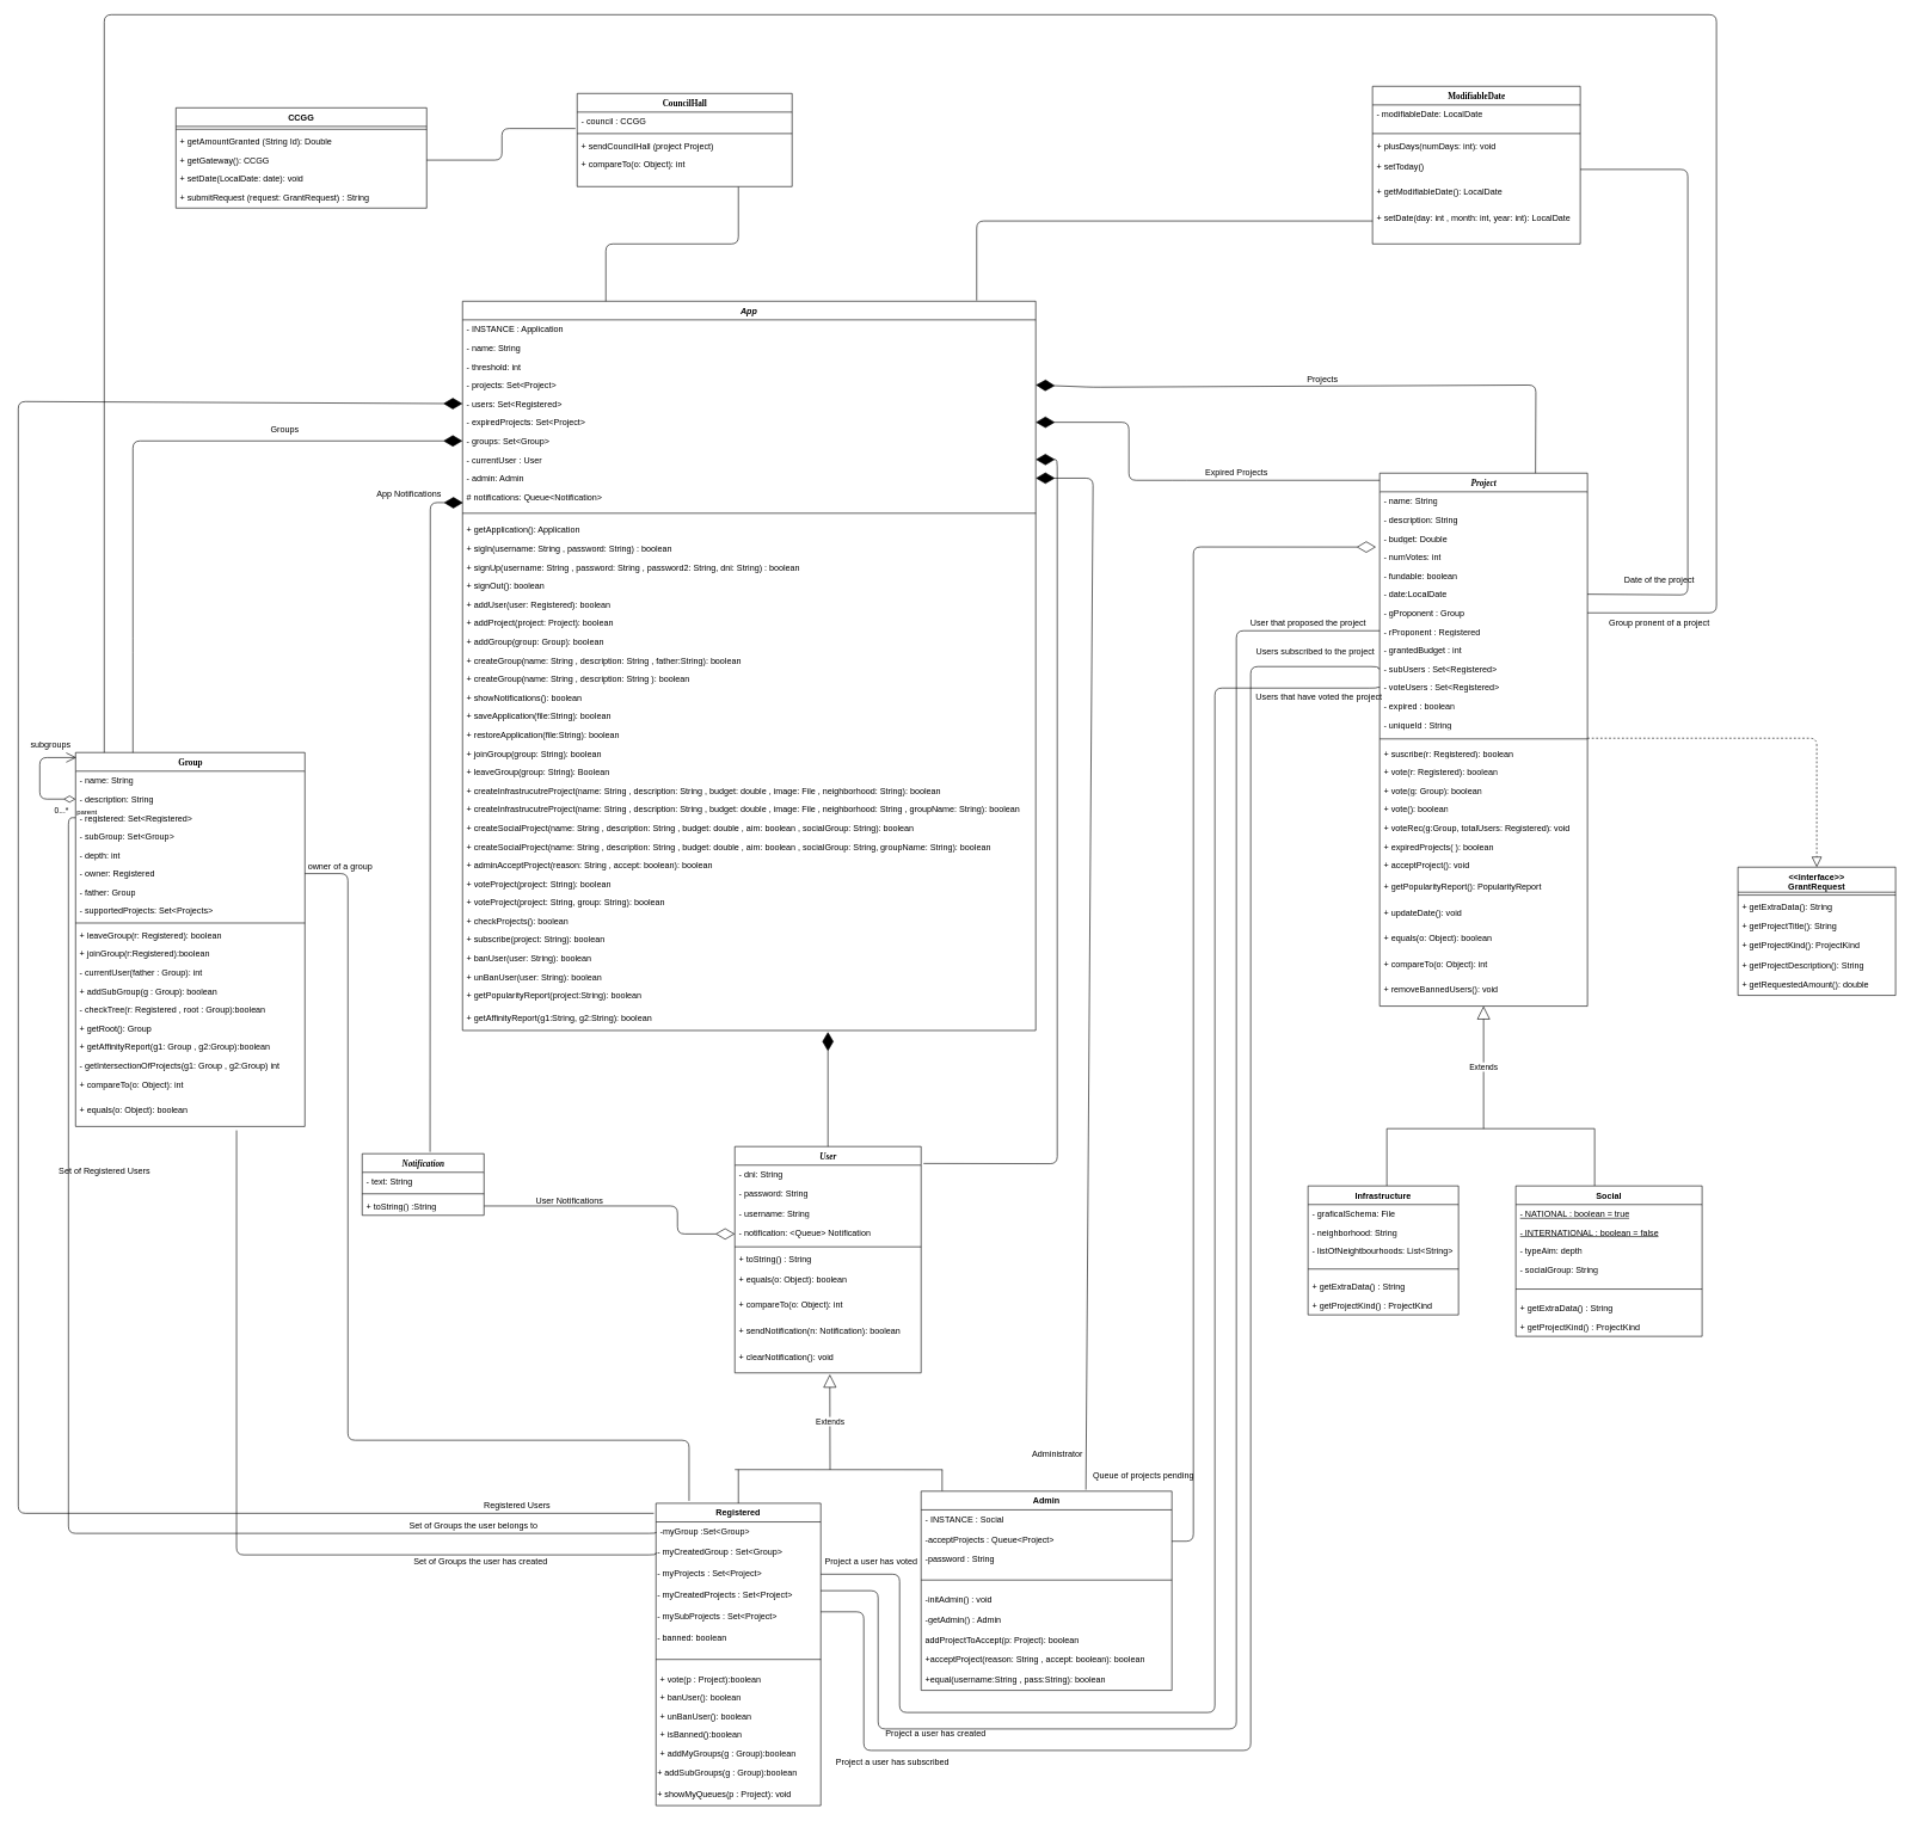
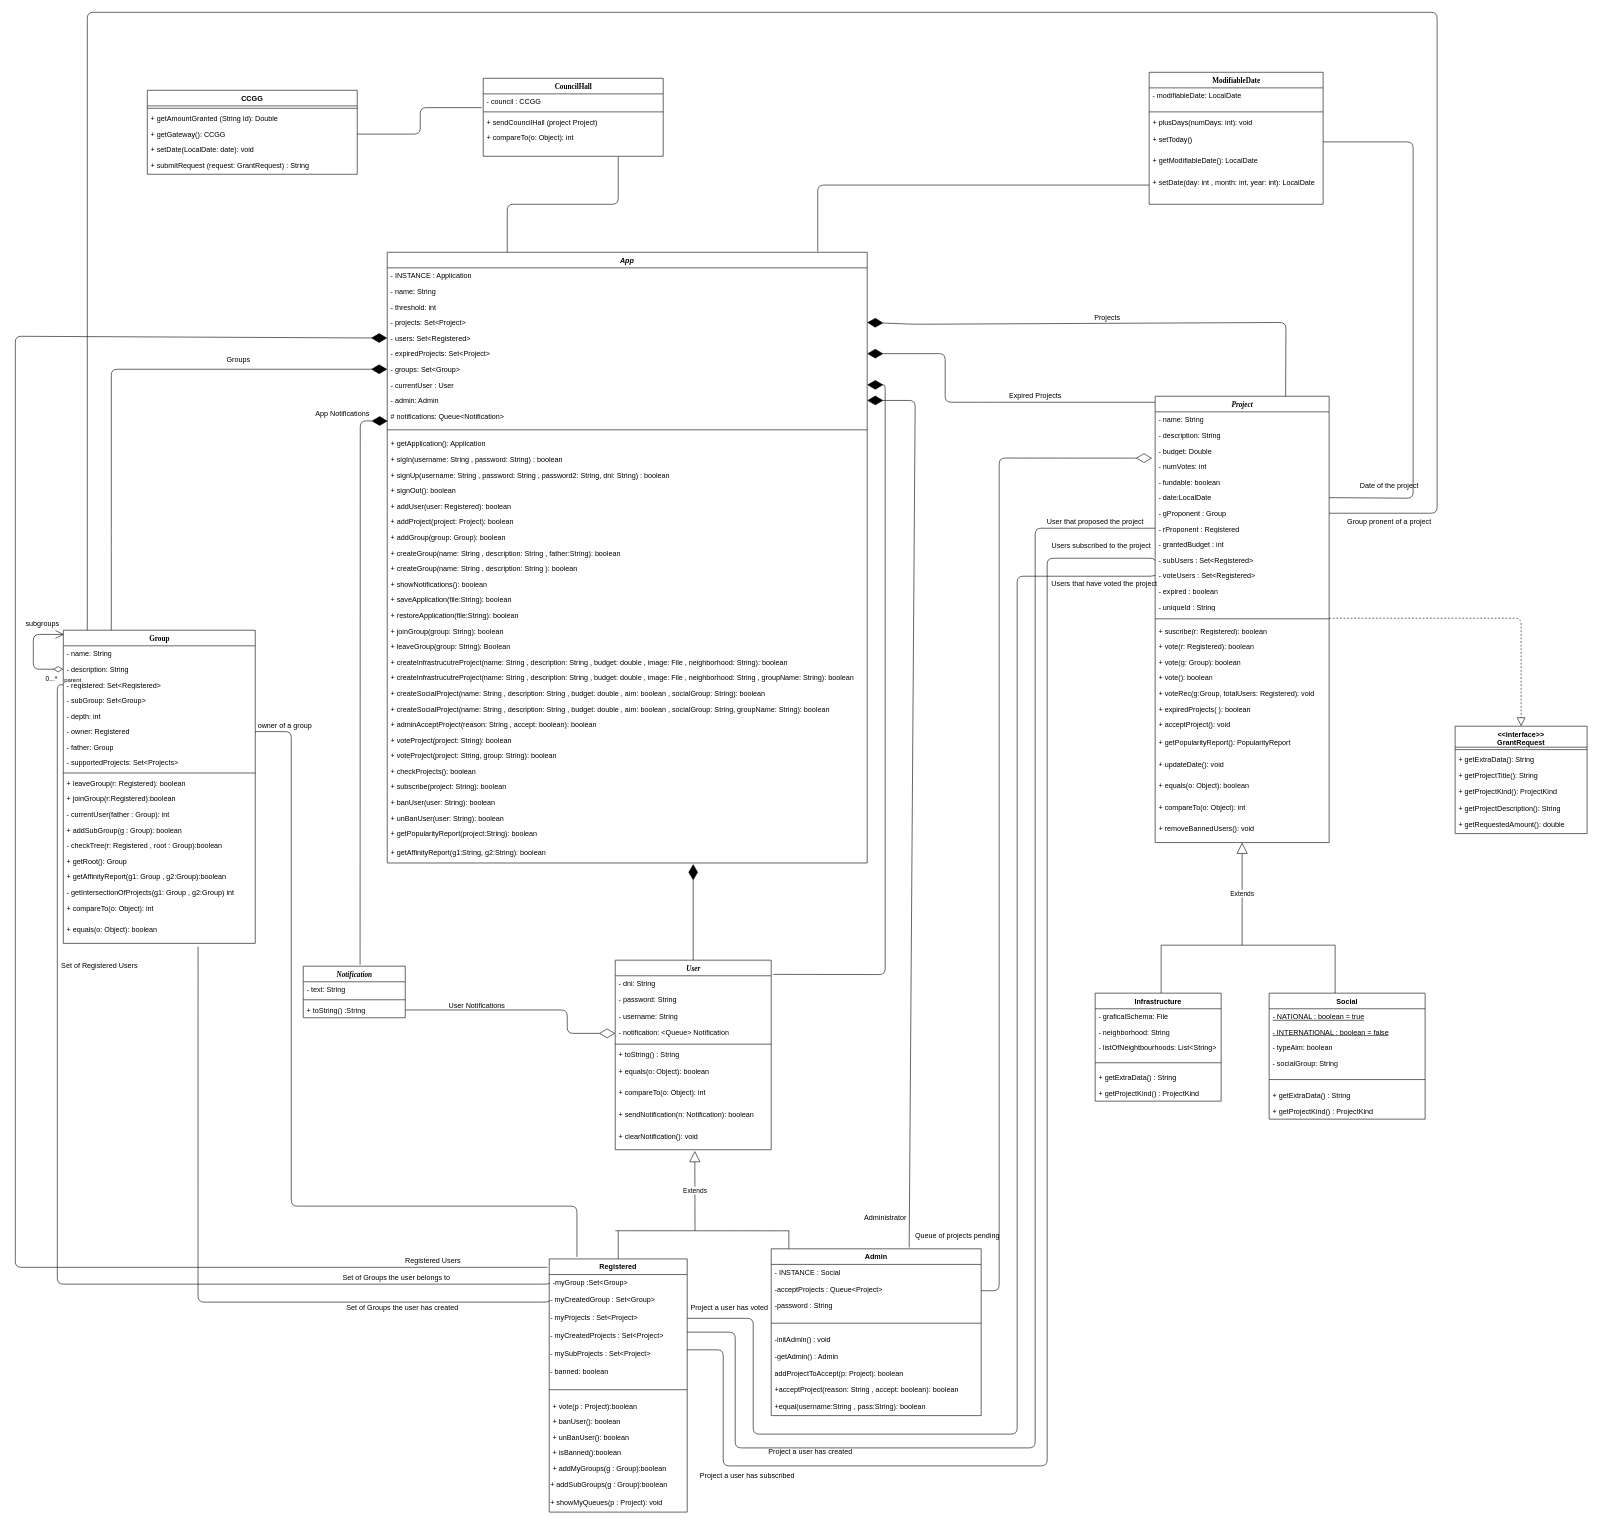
- <mxCell id="159" value="Set of Registered Users" style="text;html=1;align=center;verticalAlign=middle;resizable=0;points=[];autosize=1;" parent="1" vertex="1"><mxGeometry x="70" y="1625" width="140" height="20" as="geometry" /></mxCell>
+ <mxCell id="159" value="Set of Registered Users" style="text;html=1;align=center;verticalAlign=middle;resizable=0;points=[];autosize=1;" parent="1" vertex="1"><mxGeometry x="90" y="1600" width="140" height="20" as="geometry" /></mxCell>
- <mxCell id="52" value="- typeAim: depth" style="text;html=1;strokeColor=none;fillColor=none;align=left;verticalAlign=top;spacingLeft=4;spacingRight=4;whiteSpace=wrap;overflow=hidden;rotatable=0;points=[[0,0.5],[1,0.5]];portConstraint=eastwest;" parent="49" vertex="1"><mxGeometry y="78" width="260" height="26" as="geometry" /></mxCell>
+ <mxCell id="52" value="- typeAim: boolean" style="text;html=1;strokeColor=none;fillColor=none;align=left;verticalAlign=top;spacingLeft=4;spacingRight=4;whiteSpace=wrap;overflow=hidden;rotatable=0;points=[[0,0.5],[1,0.5]];portConstraint=eastwest;" parent="49" vertex="1"><mxGeometry y="78" width="260" height="26" as="geometry" /></mxCell>
- <mxCell id="181" value="Project a user has created" style="text;html=1;align=center;verticalAlign=middle;resizable=0;points=[];autosize=1;" parent="1" vertex="1"><mxGeometry x="1220" y="2410" width="160" height="20" as="geometry" /></mxCell>
+ <mxCell id="181" value="Project a user has created" style="text;html=1;align=center;verticalAlign=middle;resizable=0;points=[];autosize=1;" parent="1" vertex="1"><mxGeometry x="1265" y="2410" width="160" height="20" as="geometry" /></mxCell>
